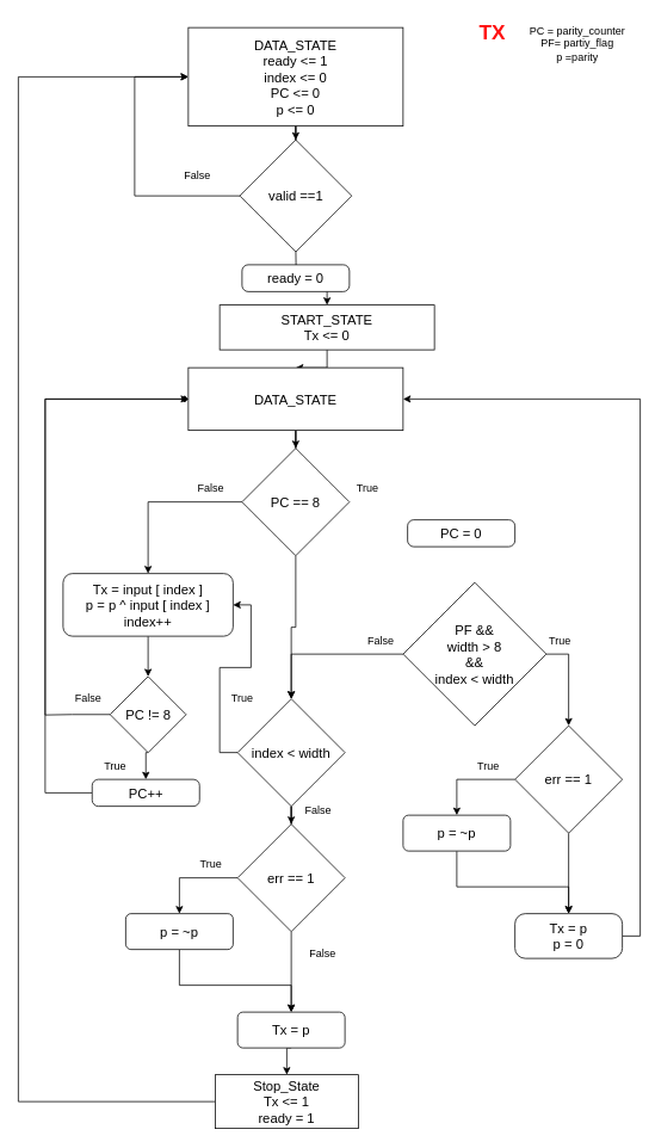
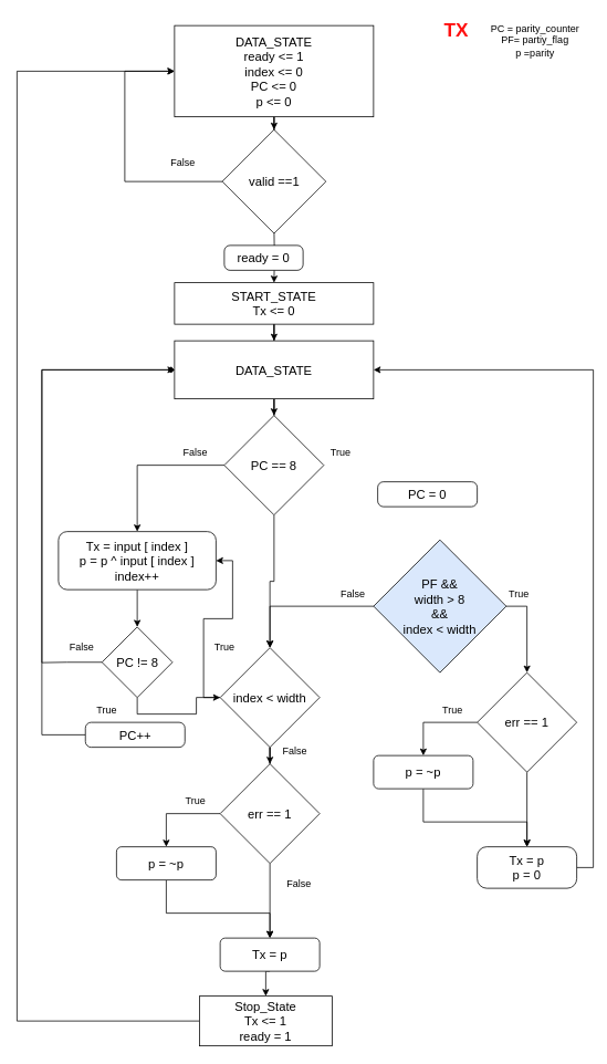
- <mxCell id="53" value="&lt;div&gt;ready = 0&lt;/div&gt;" style="whiteSpace=wrap;html=1;fontSize=15;rounded=1;arcSize=23;" vertex="1" parent="1"><mxGeometry x="270" y="295" width="120" height="30" as="geometry" /></mxCell>
+ <mxCell id="53" value="&lt;div&gt;ready = 0&lt;/div&gt;" style="whiteSpace=wrap;html=1;fontSize=15;rounded=1;arcSize=23;" vertex="1" parent="1"><mxGeometry x="270" y="295" width="95" height="30" as="geometry" /></mxCell>
- <mxCell id="10" value="START_STATE&lt;div&gt;&lt;span style=&quot;background-color: transparent; color: light-dark(rgb(0, 0, 0), rgb(255, 255, 255));&quot;&gt;Tx &amp;lt;= 0&lt;/span&gt;&lt;/div&gt;" style="whiteSpace=wrap;html=1;fontSize=15;rounded=0;" vertex="1" parent="1"><mxGeometry x="245" y="340" width="240" height="50" as="geometry" /></mxCell>
+ <mxCell id="10" value="START_STATE&lt;div&gt;&lt;span style=&quot;background-color: transparent; color: light-dark(rgb(0, 0, 0), rgb(255, 255, 255));&quot;&gt;Tx &amp;lt;= 0&lt;/span&gt;&lt;/div&gt;" style="whiteSpace=wrap;html=1;fontSize=15;rounded=0;" vertex="1" parent="1"><mxGeometry x="210" y="340" width="240" height="50" as="geometry" /></mxCell>
- <mxCell id="19" value="PF&amp;nbsp;&lt;span style=&quot;background-color: transparent; color: light-dark(rgb(0, 0, 0), rgb(255, 255, 255));&quot;&gt;&amp;amp;&amp;amp;&lt;/span&gt;&lt;div&gt;width &amp;gt; 8&lt;/div&gt;&lt;div&gt;&amp;amp;&amp;amp;&lt;/div&gt;&lt;div&gt;index &amp;lt; width&lt;/div&gt;" style="rhombus;whiteSpace=wrap;html=1;fontSize=15;rounded=0;" vertex="1" parent="1"><mxGeometry x="450" y="650" width="160" height="160" as="geometry" /></mxCell>
+ <mxCell id="19" value="PF&amp;nbsp;&lt;span style=&quot;background-color: transparent; color: light-dark(rgb(0, 0, 0), rgb(255, 255, 255));&quot;&gt;&amp;amp;&amp;amp;&lt;/span&gt;&lt;div&gt;width &amp;gt; 8&lt;/div&gt;&lt;div&gt;&amp;amp;&amp;amp;&lt;/div&gt;&lt;div&gt;index &amp;lt; width&lt;/div&gt;" style="rhombus;whiteSpace=wrap;html=1;fontSize=15;rounded=0;fillColor=#dae8fc;" vertex="1" parent="1"><mxGeometry x="450" y="650" width="160" height="160" as="geometry" /></mxCell>
- <mxCell id="54" style="edgeStyle=orthogonalEdgeStyle;rounded=0;orthogonalLoop=1;jettySize=auto;html=1;exitX=0.5;exitY=1;exitDx=0;exitDy=0;entryX=0.5;entryY=0;entryDx=0;entryDy=0;" edge="1" parent="1" source="55" target="57"><mxGeometry relative="1" as="geometry" /></mxCell>
+ <mxCell id="54" style="edgeStyle=orthogonalEdgeStyle;rounded=0;orthogonalLoop=1;jettySize=auto;html=1;exitX=0.5;exitY=1;exitDx=0;exitDy=0;" edge="1" parent="1" source="55" target="25"><mxGeometry relative="1" as="geometry" /></mxCell>
